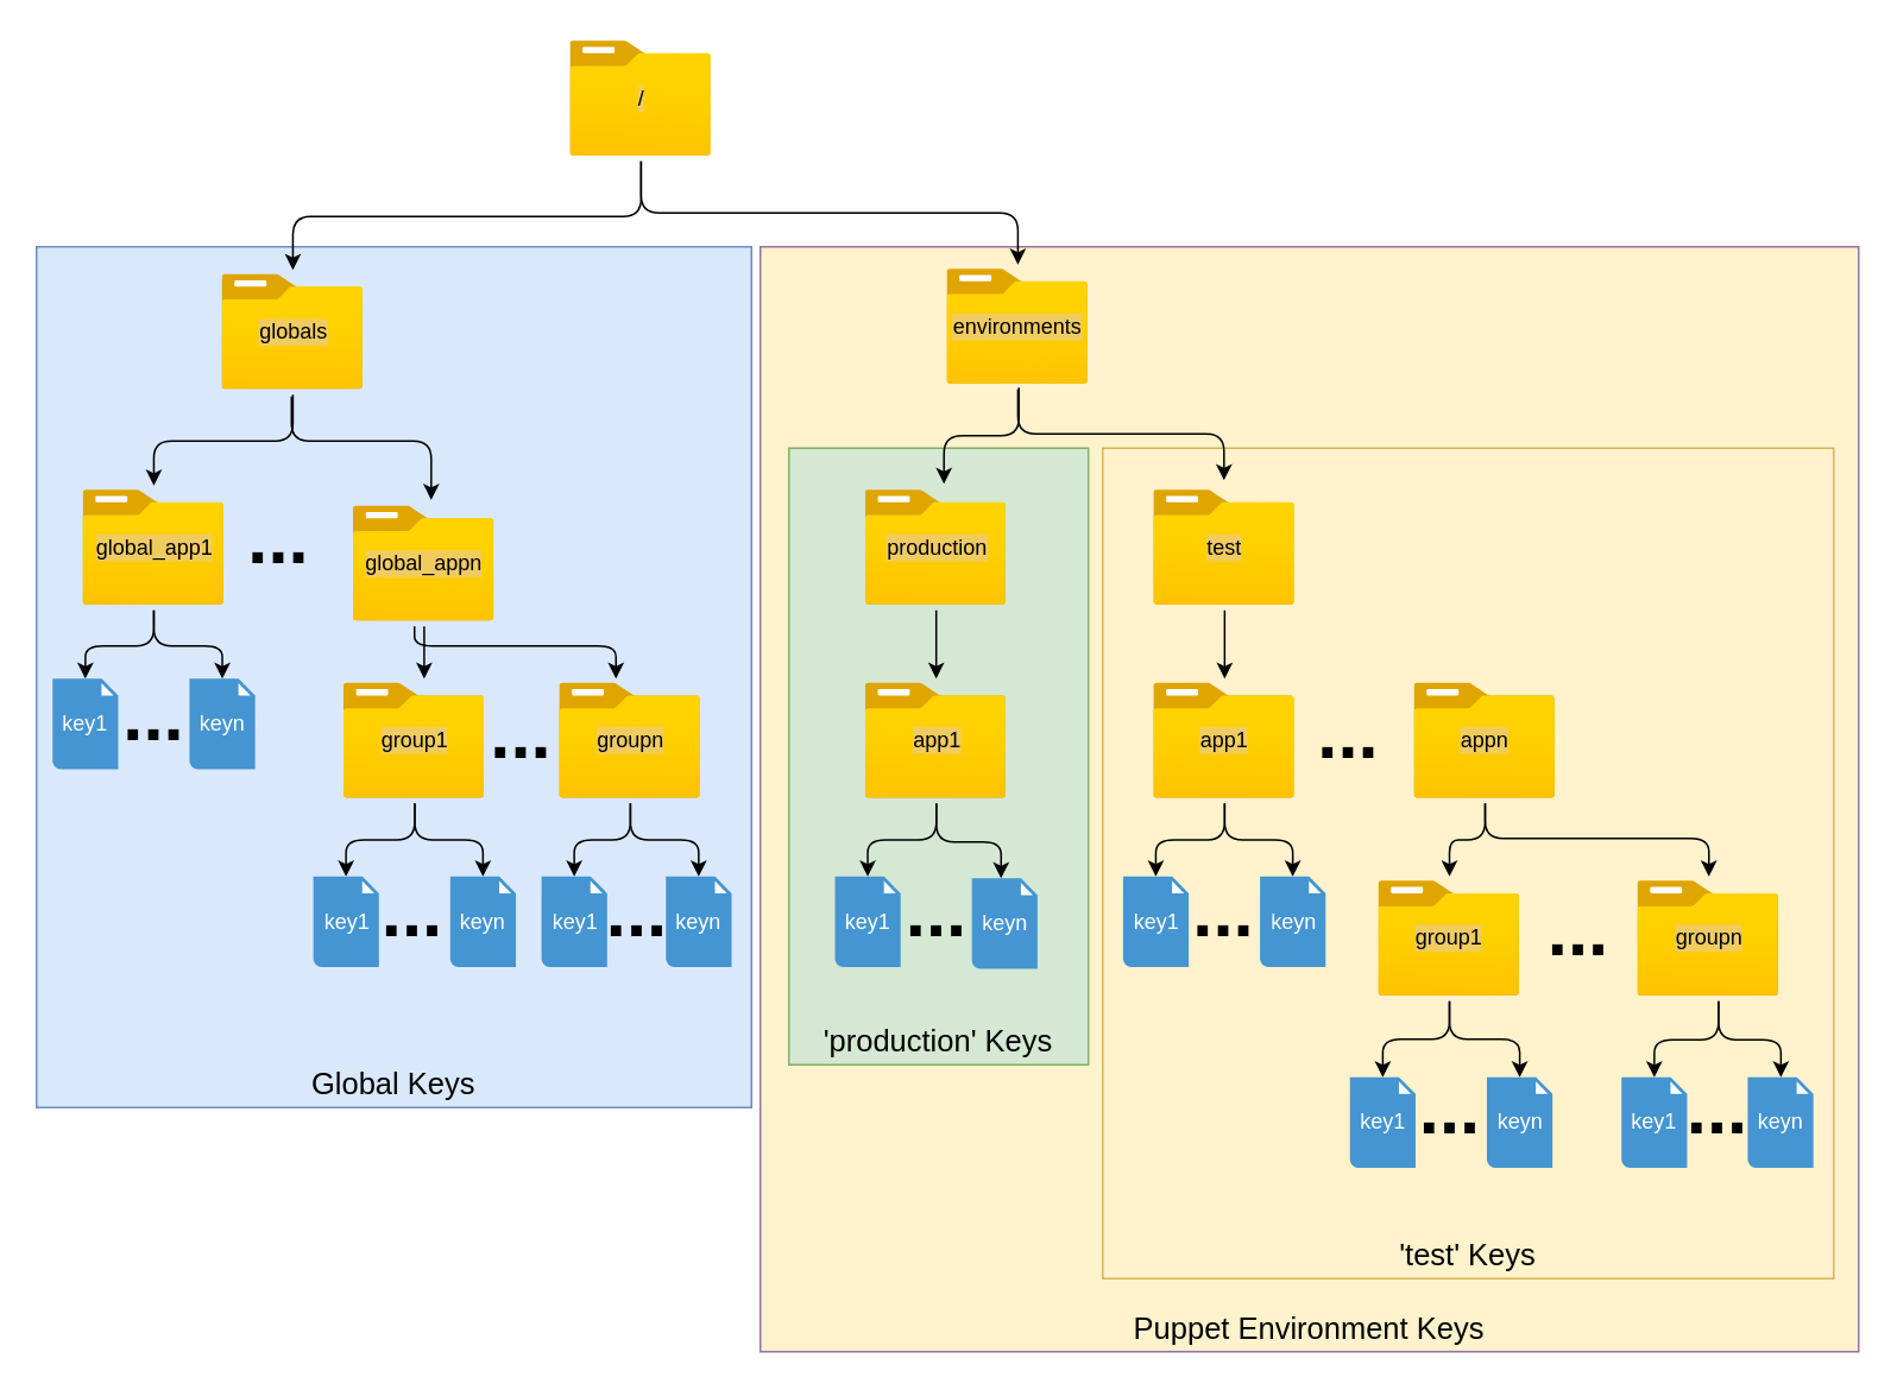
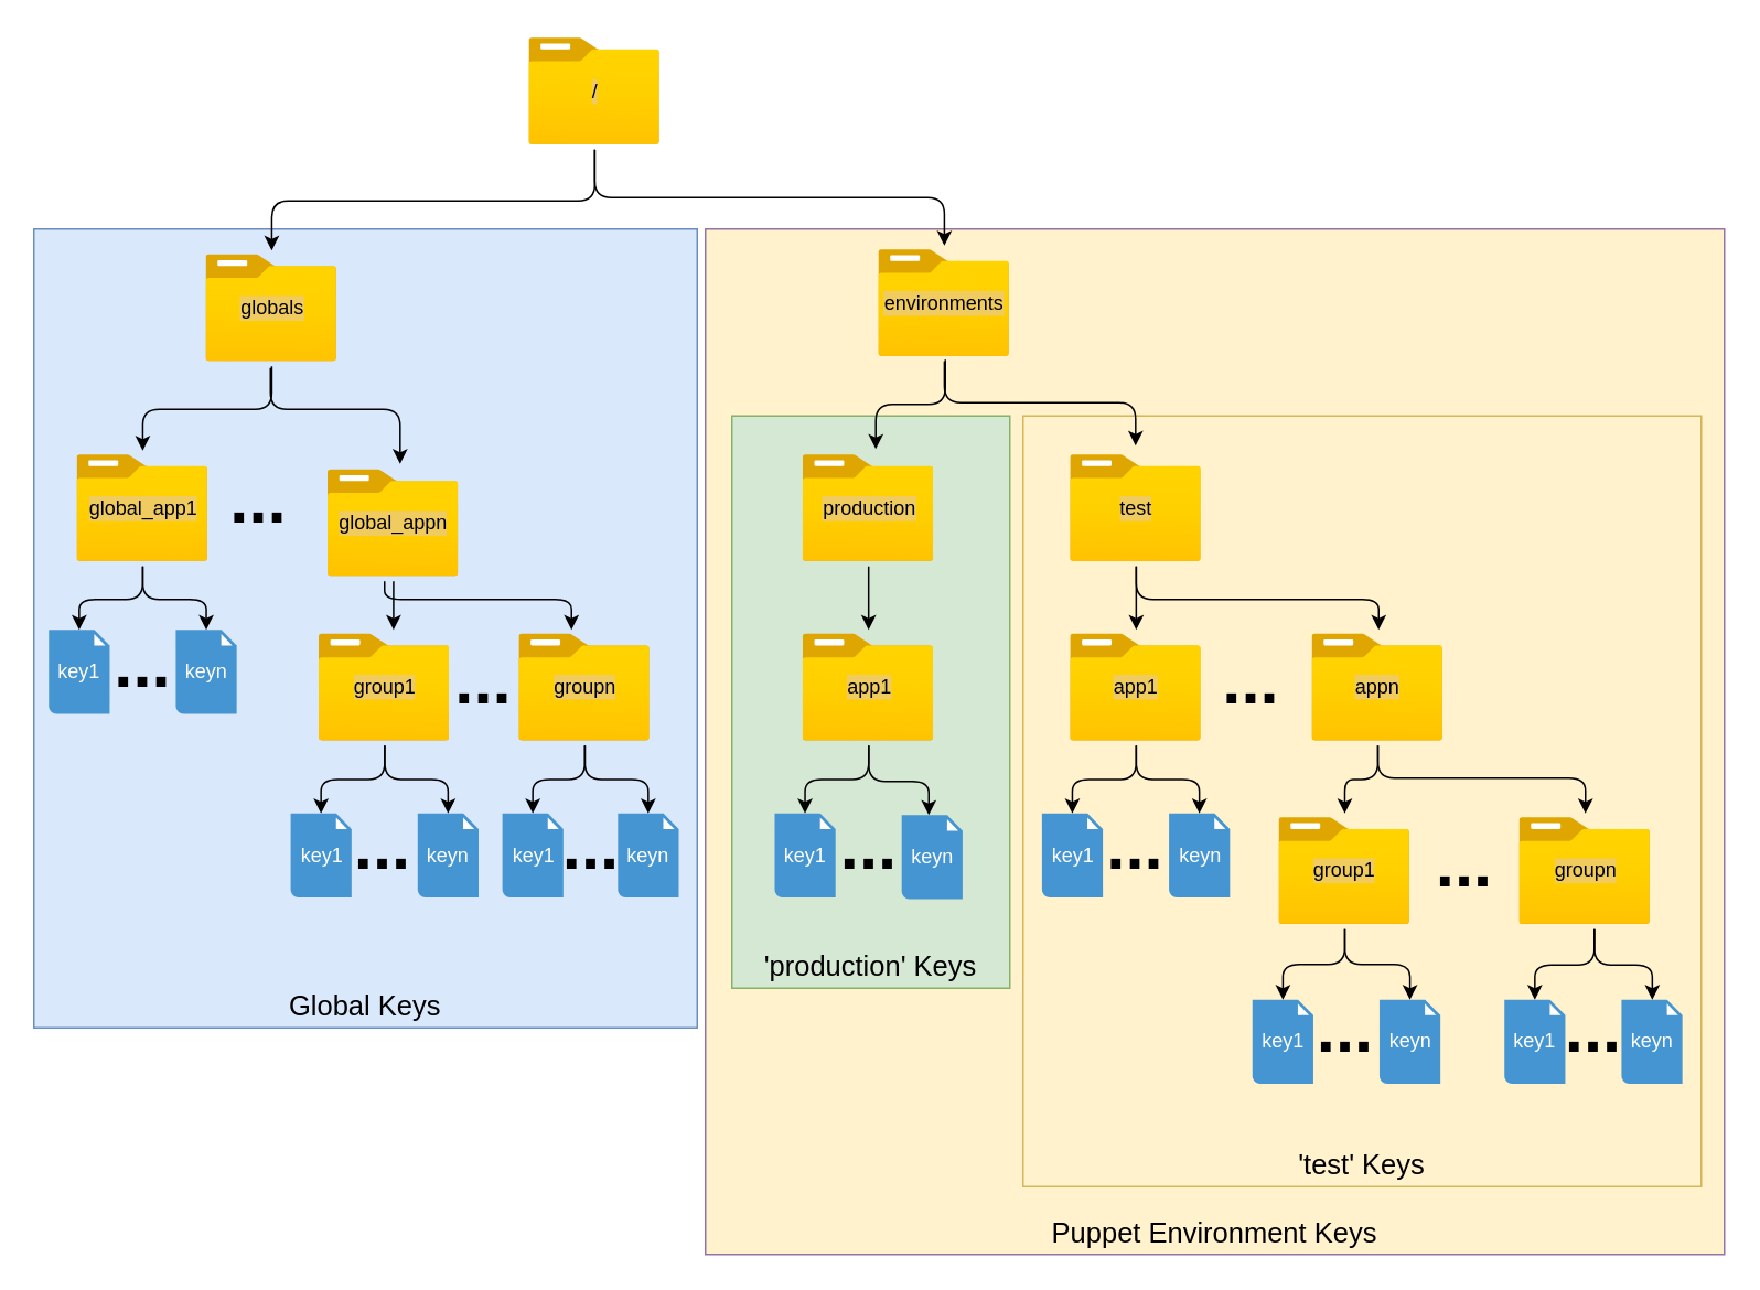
+ <mxCell id="45" value="" style="edgeStyle=orthogonalEdgeStyle;" parent="38" source="39" target="44" edge="1"><mxGeometry x="-243.435" y="-230" as="geometry"><Array as="points"><mxPoint x="56.565" y="90" /><mxPoint x="203.565" y="90" /></Array></mxGeometry></mxCell>
